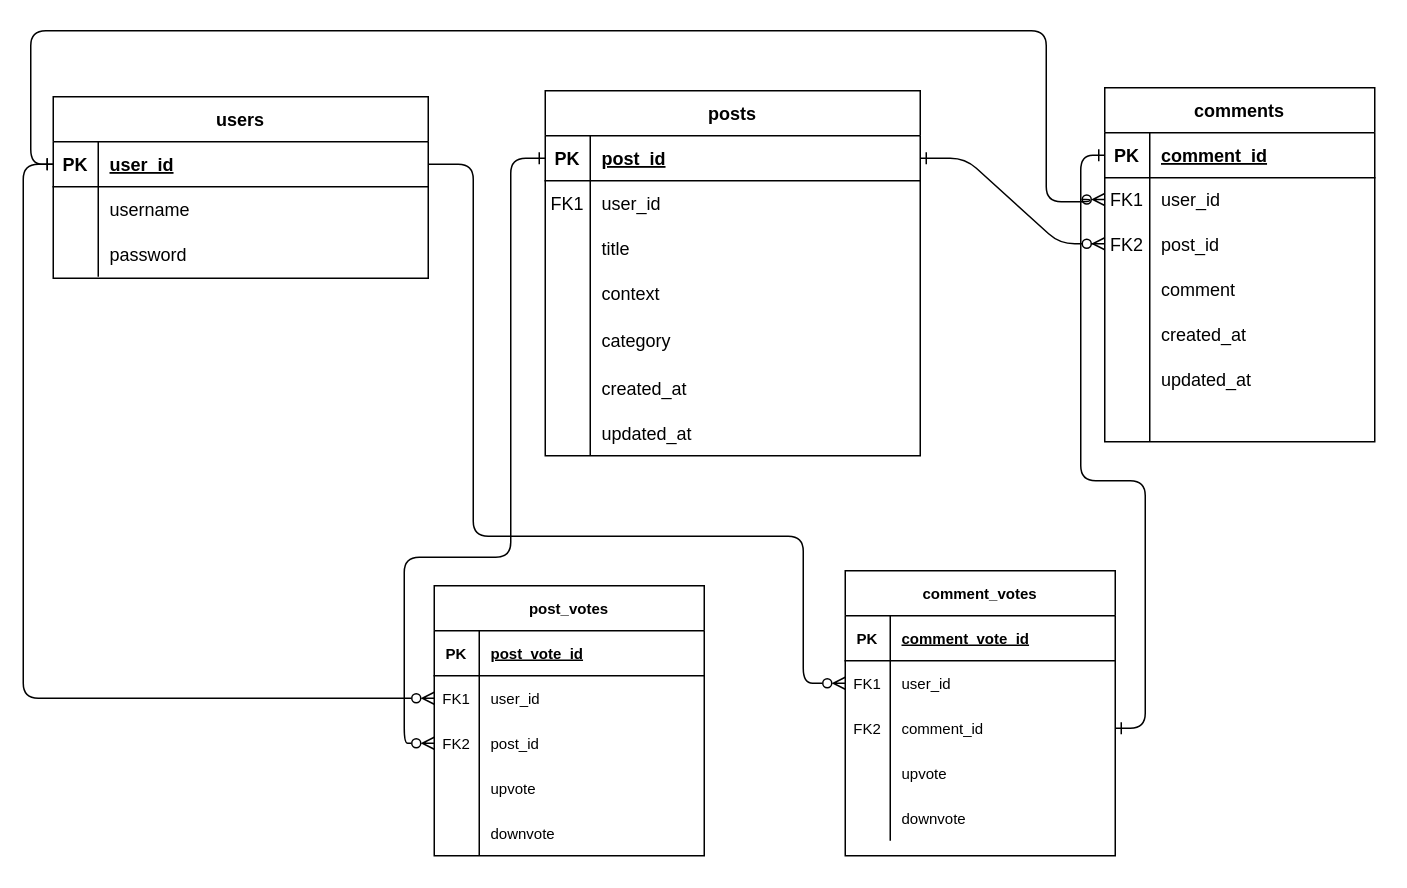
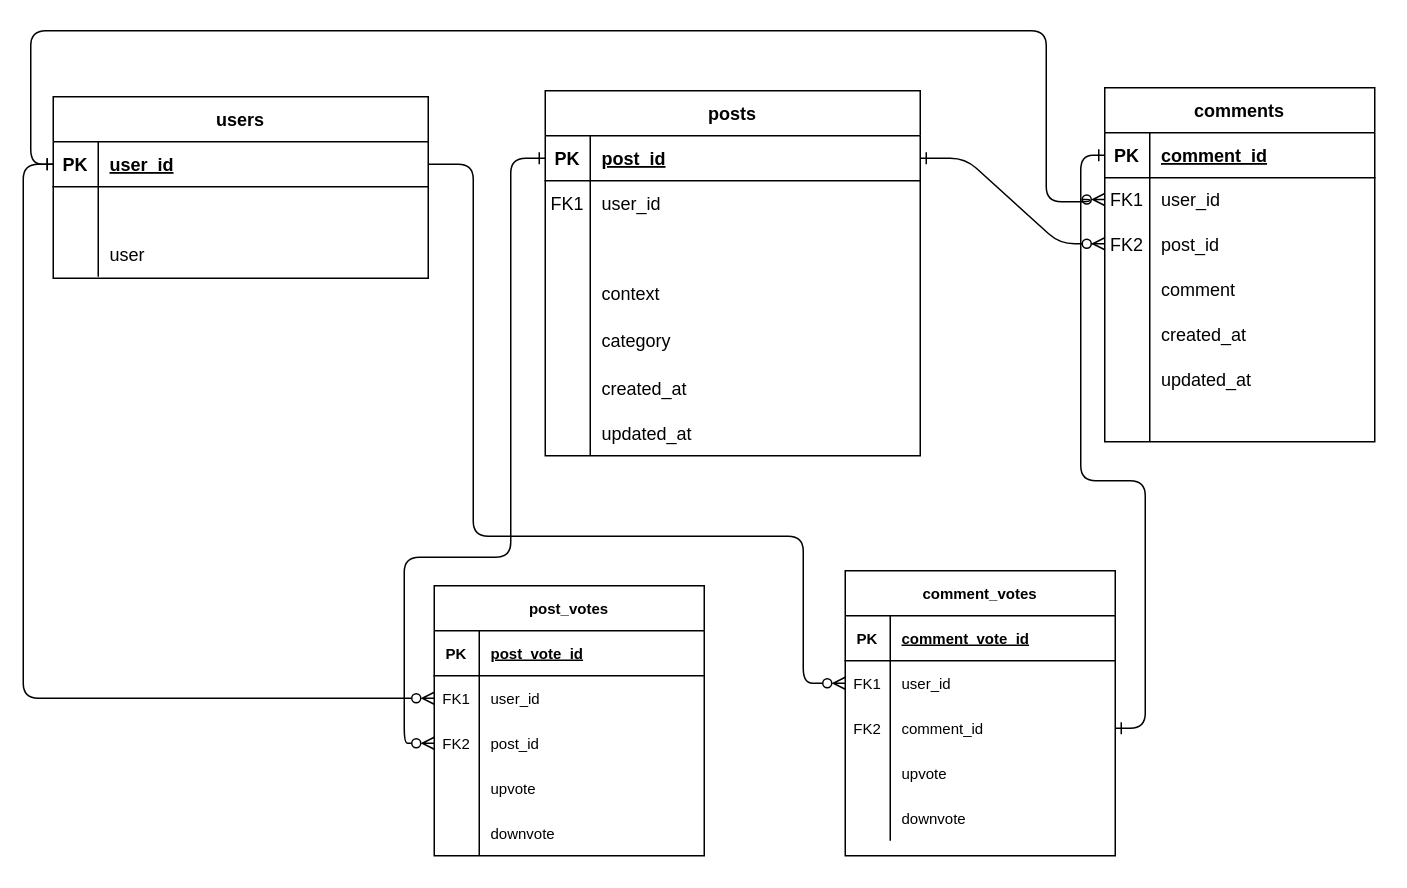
- <mxCell id="31" value="username" style="shape=partialRectangle;overflow=hidden;connectable=0;fillColor=none;top=0;left=0;bottom=0;right=0;align=left;spacingLeft=6;" parent="29" vertex="1"><mxGeometry x="30" width="220" height="30" as="geometry"><mxRectangle width="220" height="30" as="alternateBounds" /></mxGeometry></mxCell>
- <mxCell id="12" value="title" style="shape=partialRectangle;overflow=hidden;connectable=0;fillColor=none;top=0;left=0;bottom=0;right=0;align=left;spacingLeft=6;" parent="10" vertex="1"><mxGeometry x="30" width="220" height="30" as="geometry"><mxRectangle width="220" height="30" as="alternateBounds" /></mxGeometry></mxCell>
- <mxCell id="34" value="password" style="shape=partialRectangle;connectable=0;fillColor=none;top=0;left=0;bottom=0;right=0;align=left;spacingLeft=6;overflow=hidden;" parent="32" vertex="1"><mxGeometry x="30" width="220" height="30" as="geometry"><mxRectangle width="220" height="30" as="alternateBounds" /></mxGeometry></mxCell>
+ <mxCell id="34" value="user" style="shape=partialRectangle;connectable=0;fillColor=none;top=0;left=0;bottom=0;right=0;align=left;spacingLeft=6;overflow=hidden;" parent="32" vertex="1"><mxGeometry x="30" width="220" height="30" as="geometry"><mxRectangle width="220" height="30" as="alternateBounds" /></mxGeometry></mxCell>
